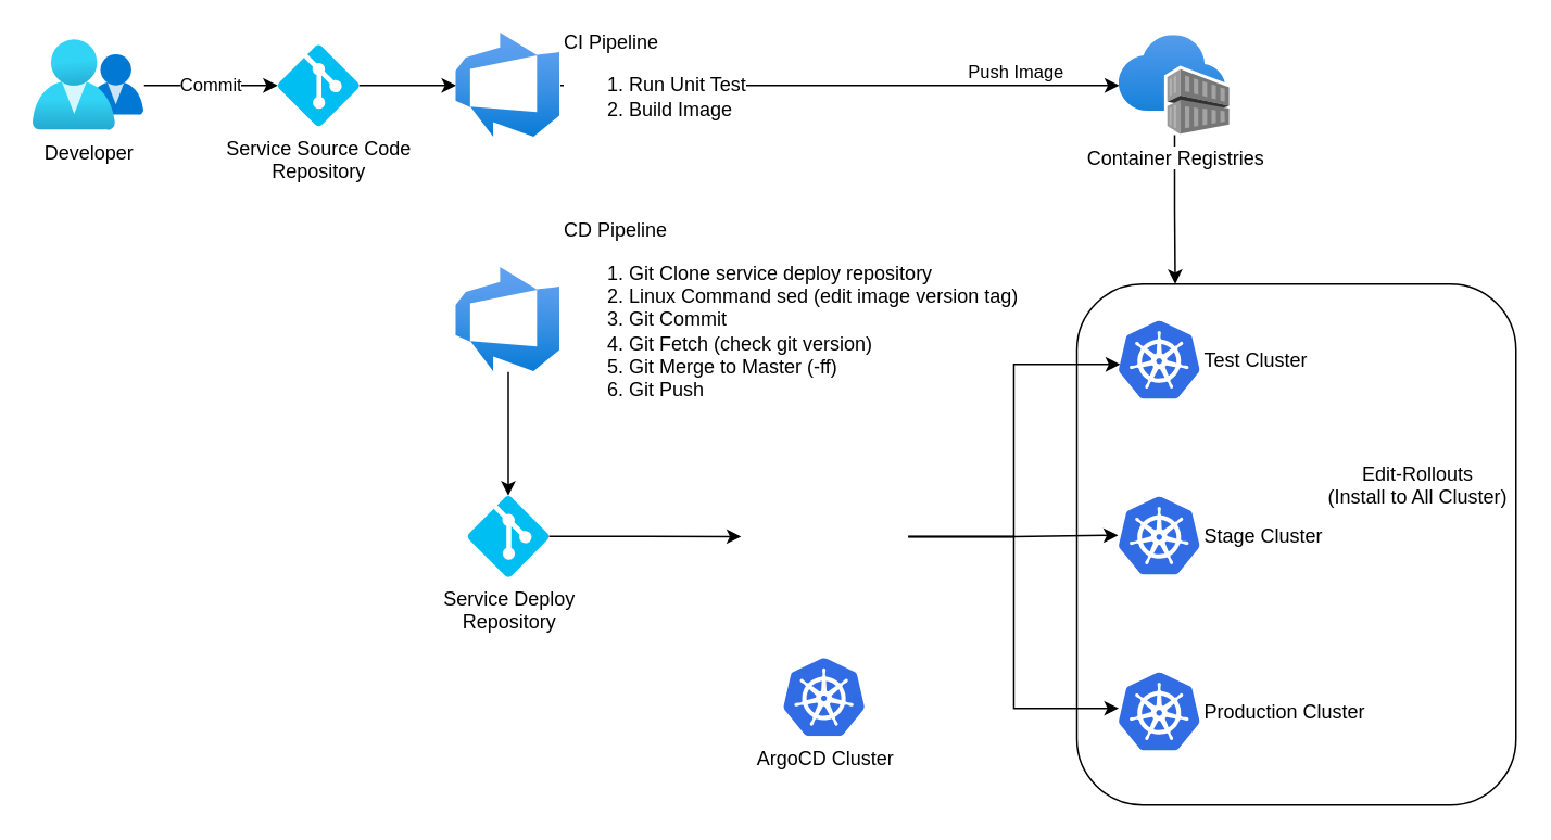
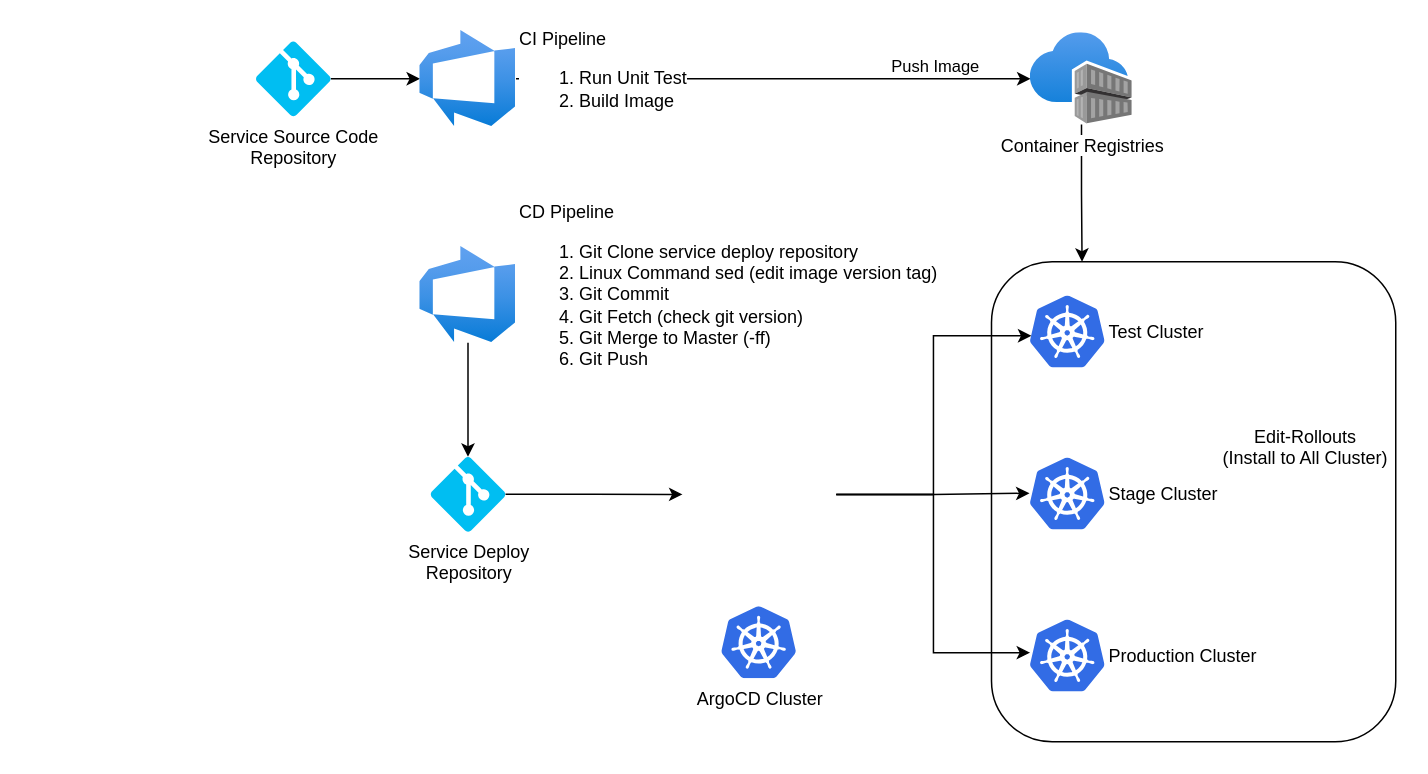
- <mxCell id="10" value="Developer" style="aspect=fixed;html=1;points=[];align=center;image;fontSize=12;image=img/lib/azure2/identity/Groups.svg;" vertex="1" parent="1"><mxGeometry x="20" y="24" width="68" height="56.0" as="geometry" /></mxCell>
- <mxCell id="9" value="Commit" style="edgeStyle=orthogonalEdgeStyle;rounded=0;orthogonalLoop=1;jettySize=auto;html=1;entryX=0;entryY=0.5;entryDx=0;entryDy=0;entryPerimeter=0;" edge="1" parent="1" source="10" target="4"><mxGeometry relative="1" as="geometry"><mxPoint x="130" y="52" as="targetPoint" /></mxGeometry></mxCell>
